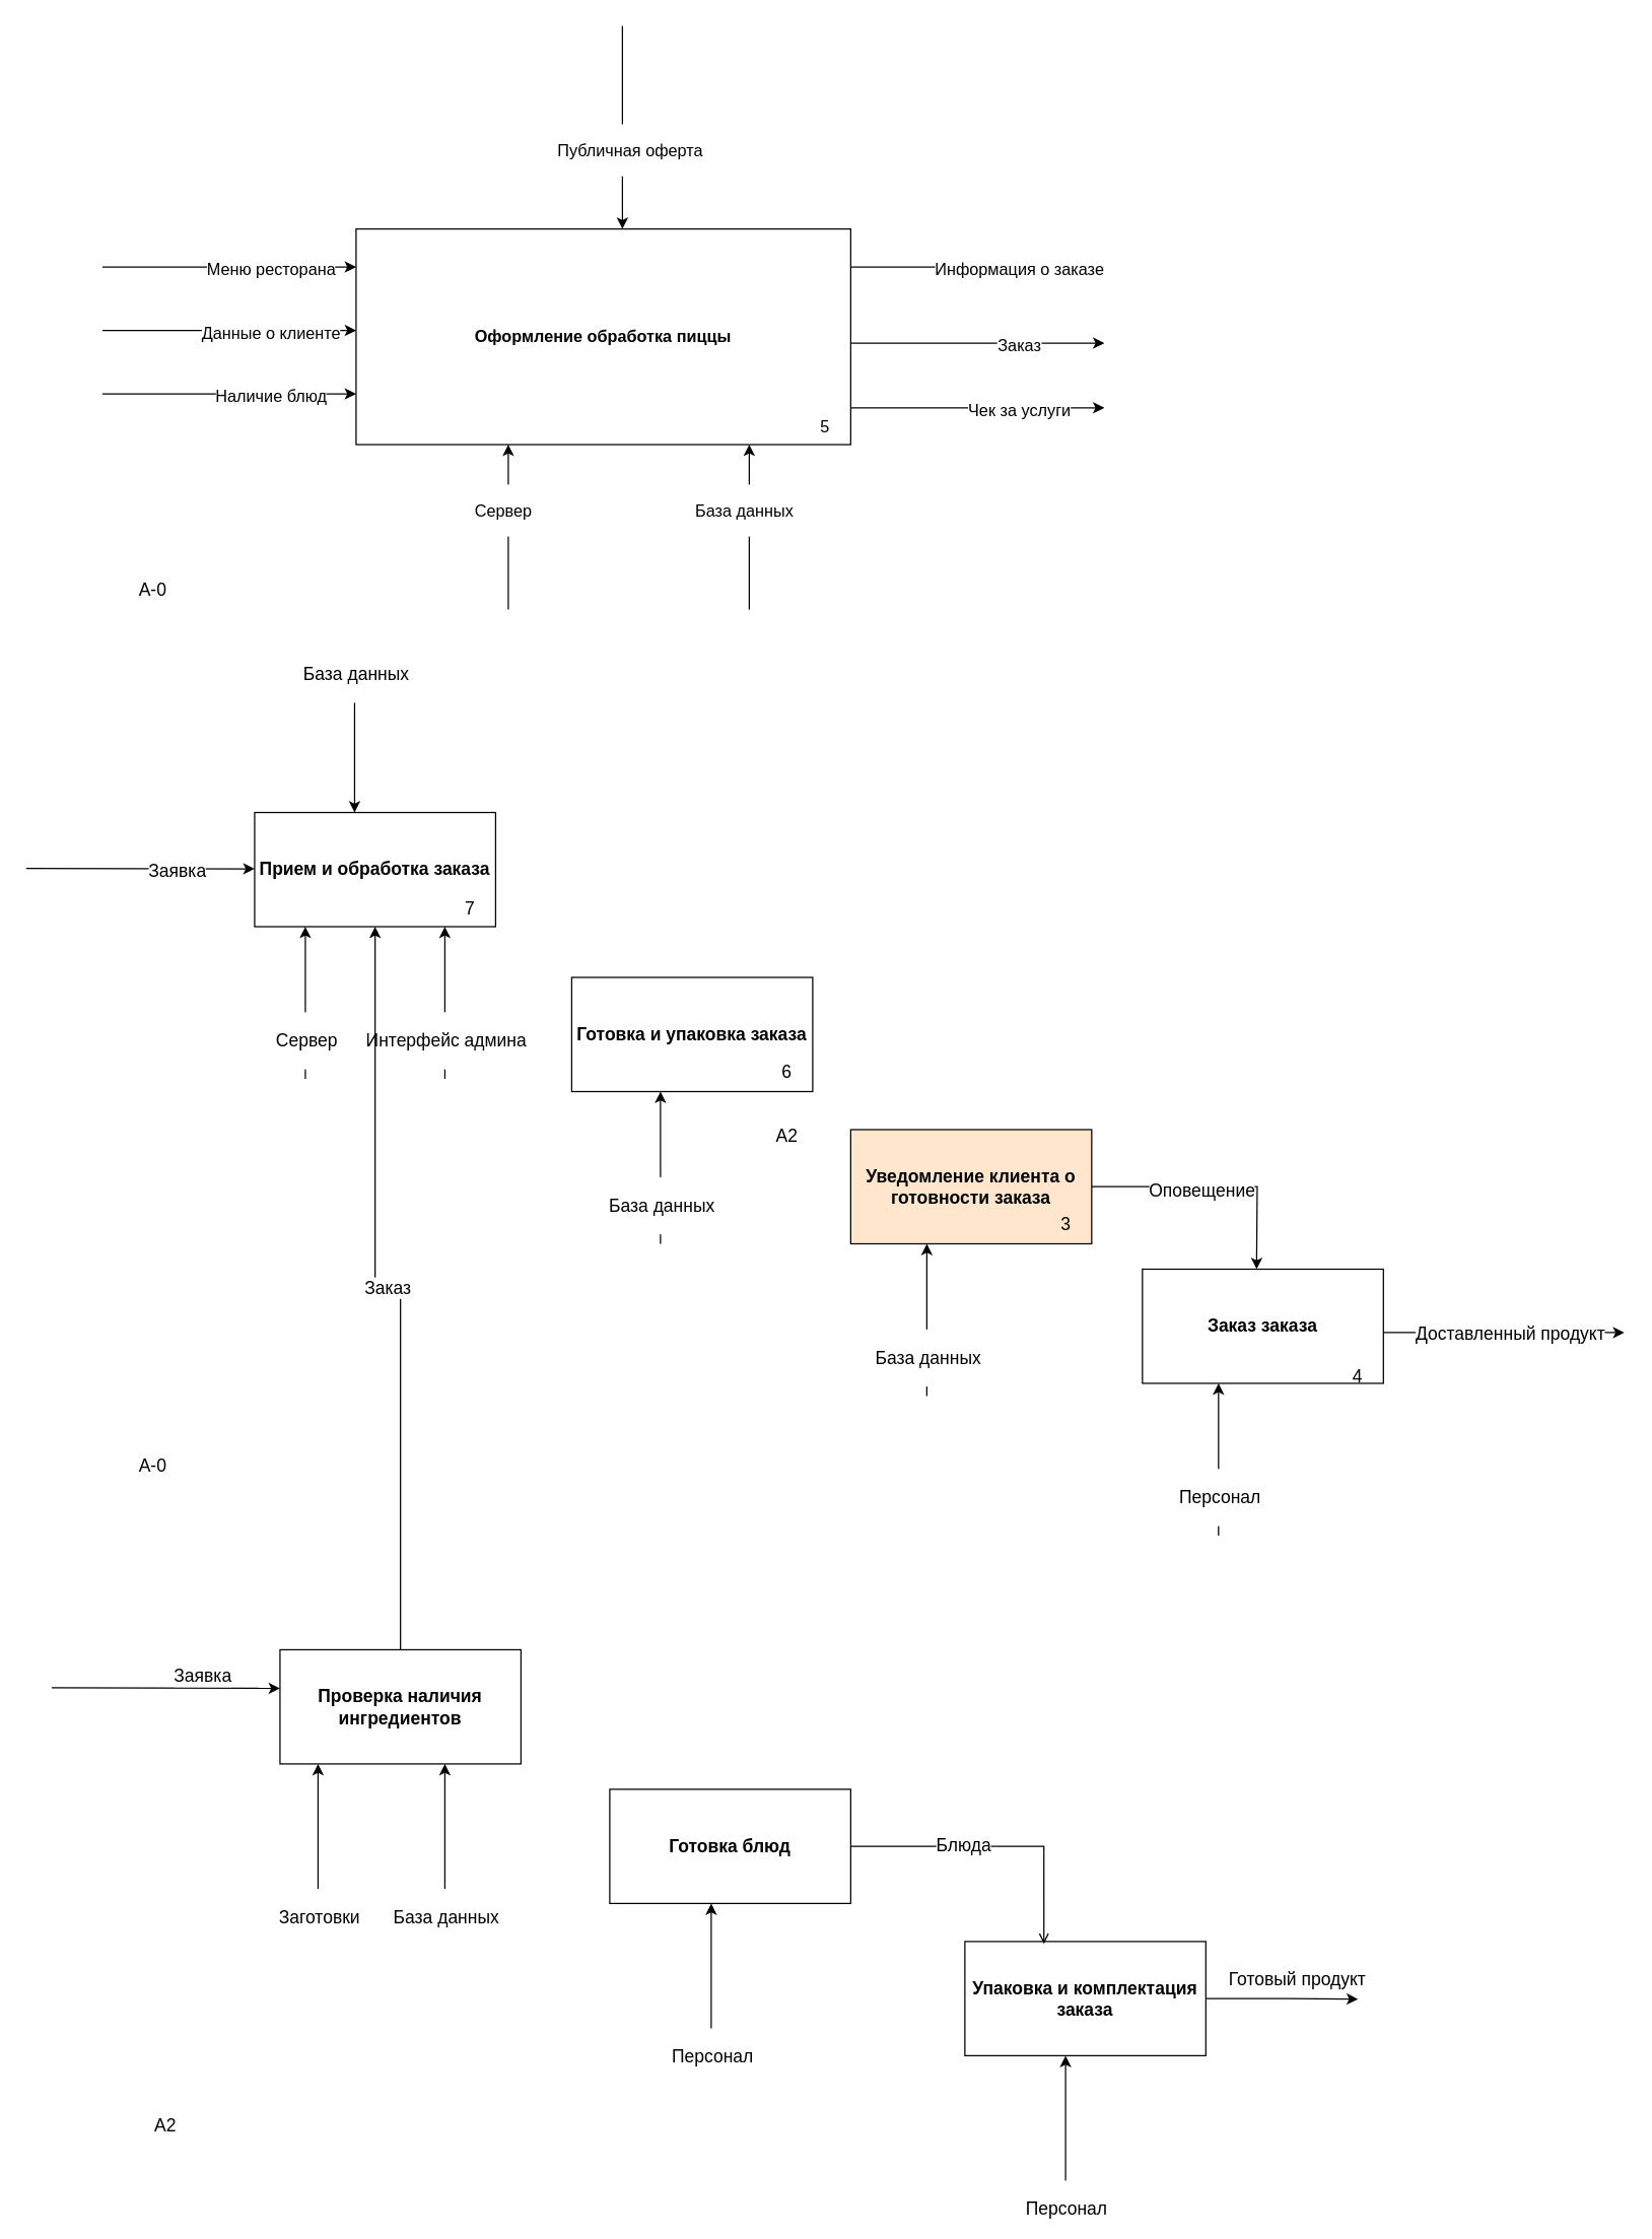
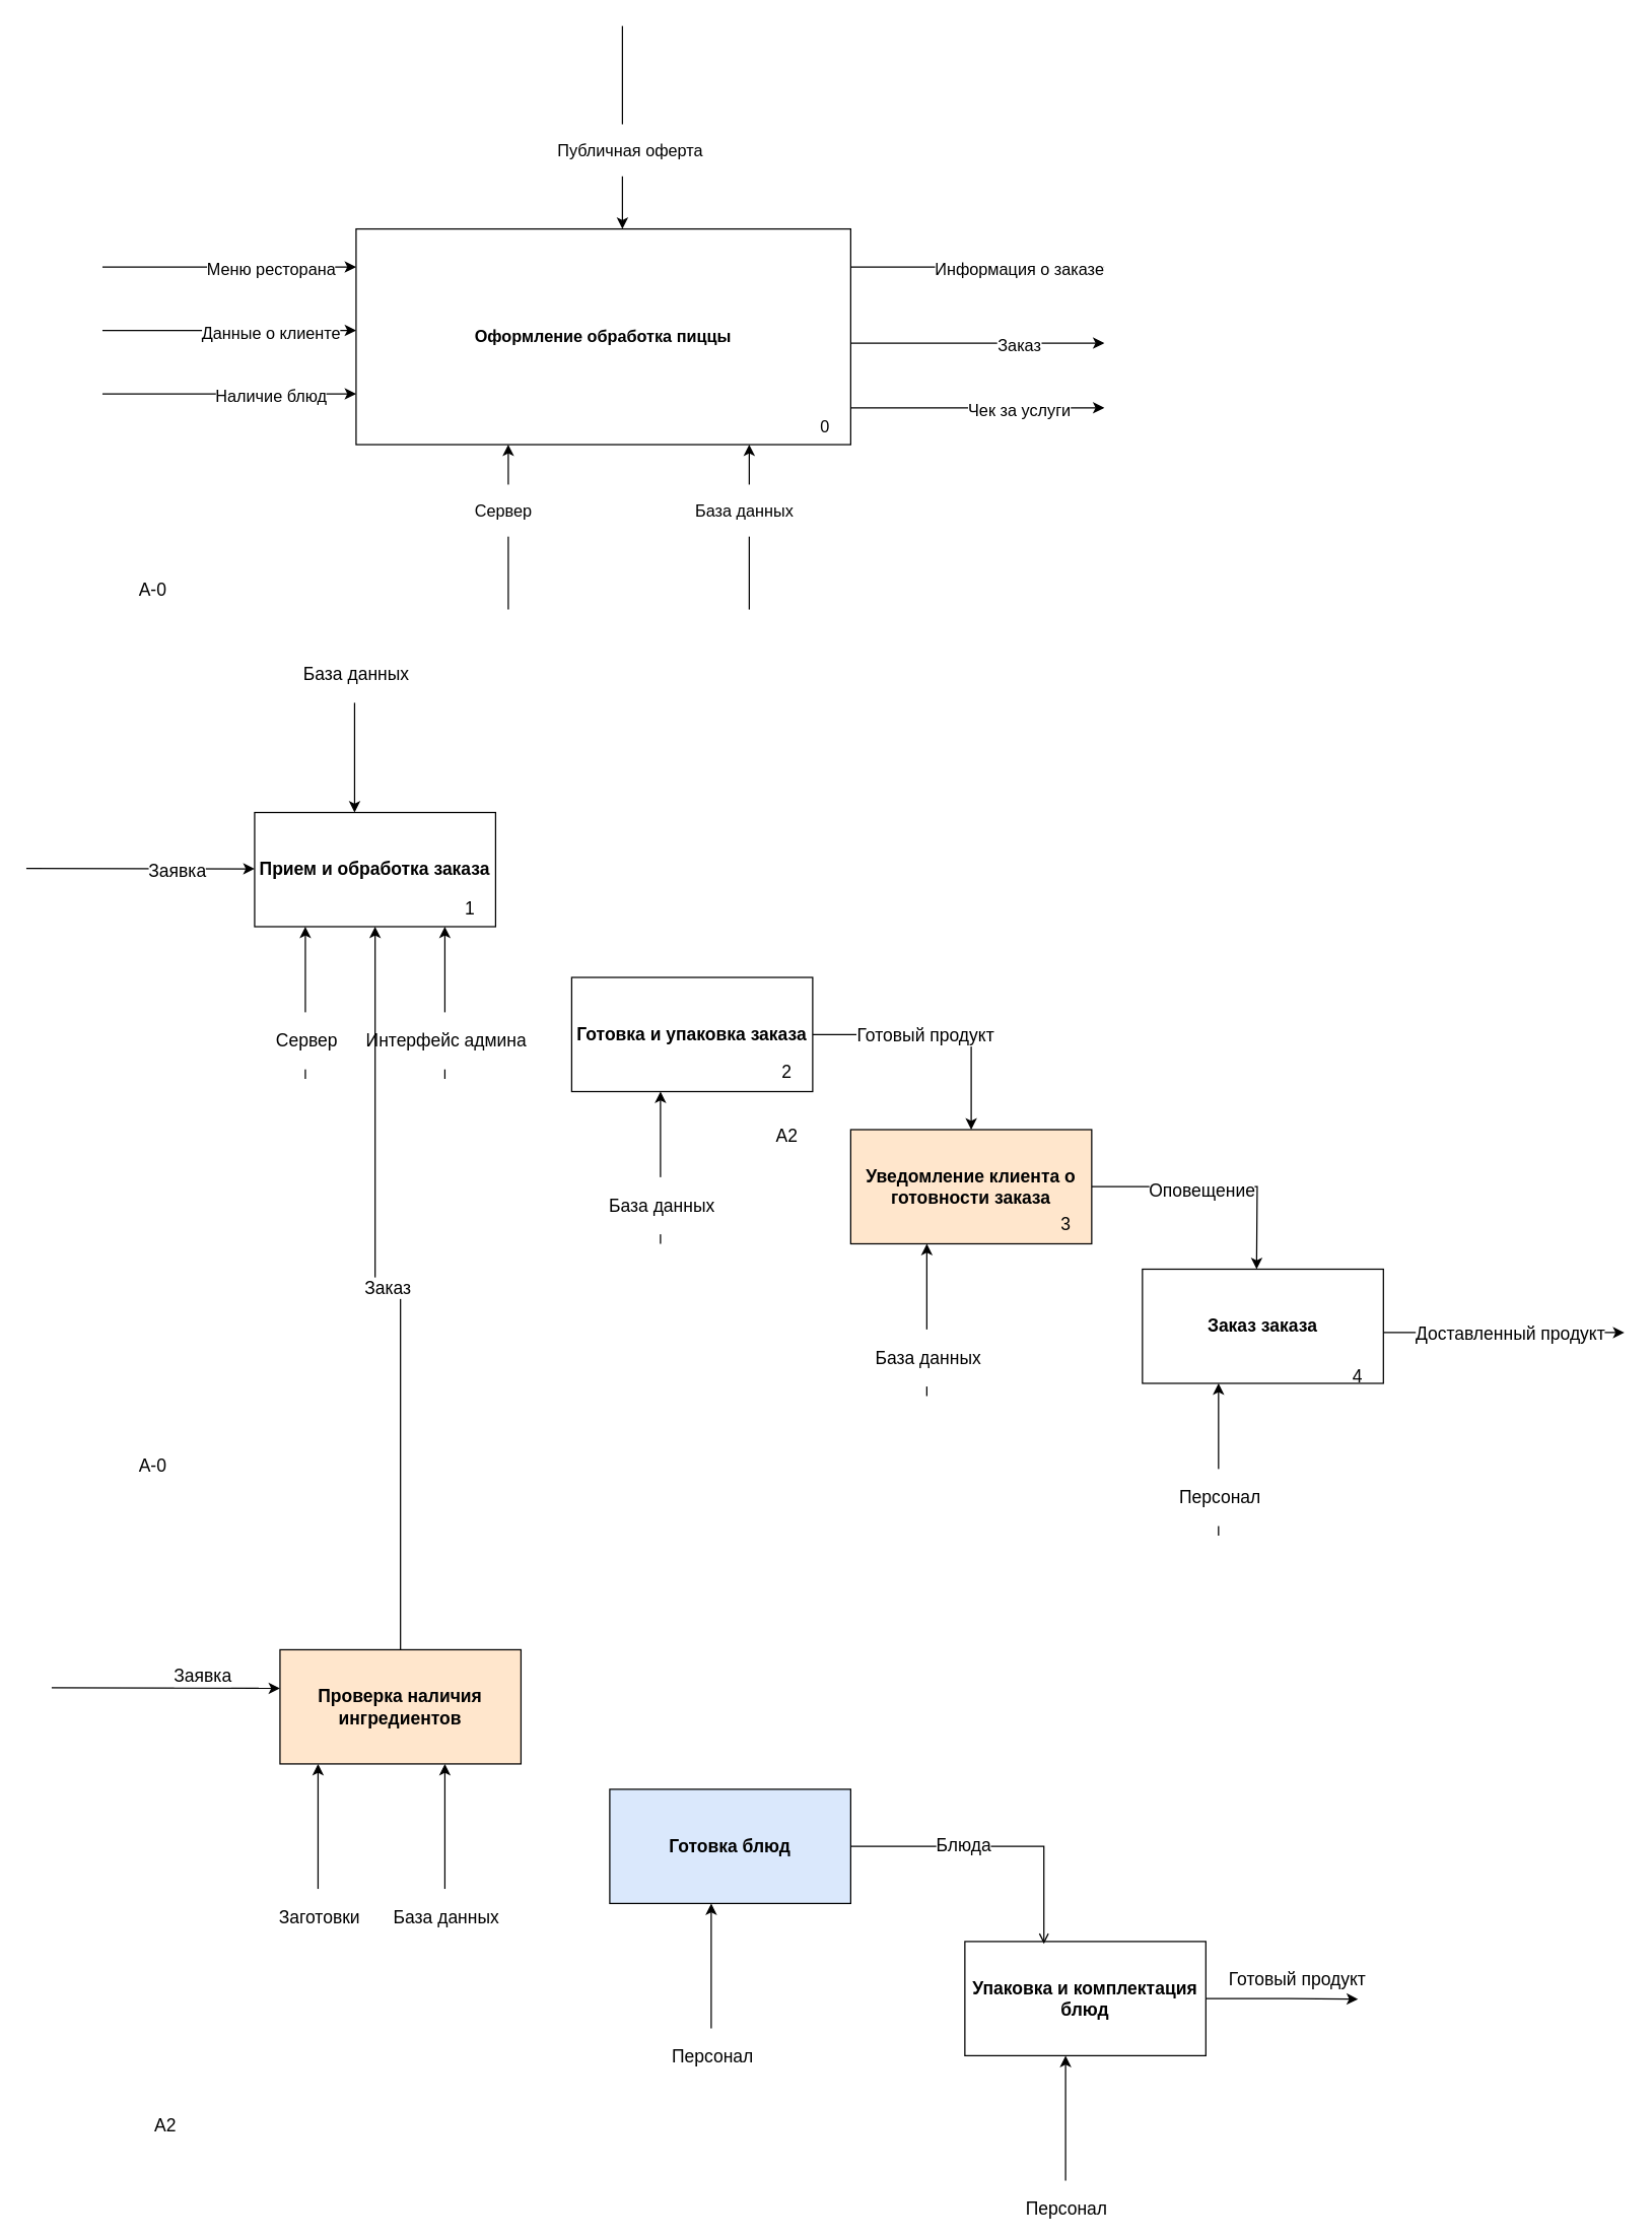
- <mxCell id="13" value="5" style="text;html=1;align=center;verticalAlign=middle;whiteSpace=wrap;rounded=0;fontSize=13;" vertex="1" parent="1"><mxGeometry x="620" y="321" width="60" height="30" as="geometry" /></mxCell>
+ <mxCell id="13" value="0" style="text;html=1;align=center;verticalAlign=middle;whiteSpace=wrap;rounded=0;fontSize=13;" vertex="1" parent="1"><mxGeometry x="620" y="321" width="60" height="30" as="geometry" /></mxCell>
- <mxCell id="46" value="7" style="text;html=1;align=center;verticalAlign=middle;whiteSpace=wrap;rounded=0;fontSize=14;" vertex="1" parent="1"><mxGeometry x="340" y="701" width="60" height="30" as="geometry" /></mxCell>
+ <mxCell id="46" value="1" style="text;html=1;align=center;verticalAlign=middle;whiteSpace=wrap;rounded=0;fontSize=14;" vertex="1" parent="1"><mxGeometry x="340" y="701" width="60" height="30" as="geometry" /></mxCell>
+ <mxCell id="21" style="edgeStyle=orthogonalEdgeStyle;rounded=0;orthogonalLoop=1;jettySize=auto;html=1;exitX=1;exitY=0.5;exitDx=0;exitDy=0;entryX=0.5;entryY=0;entryDx=0;entryDy=0;fontSize=14;" edge="1" parent="1" source="23" target="26"><mxGeometry relative="1" as="geometry" /></mxCell>
+ <mxCell id="22" value="Готовый продукт" style="edgeLabel;html=1;align=center;verticalAlign=middle;resizable=0;points=[];fontSize=14;" vertex="1" connectable="0" parent="21"><mxGeometry x="-0.12" relative="1" as="geometry"><mxPoint as="offset" /></mxGeometry></mxCell>
- <mxCell id="47" value="6" style="text;html=1;align=center;verticalAlign=middle;whiteSpace=wrap;rounded=0;fontSize=14;" vertex="1" parent="1"><mxGeometry x="590" y="830" width="60" height="30" as="geometry" /></mxCell>
+ <mxCell id="47" value="2" style="text;html=1;align=center;verticalAlign=middle;whiteSpace=wrap;rounded=0;fontSize=14;" vertex="1" parent="1"><mxGeometry x="590" y="830" width="60" height="30" as="geometry" /></mxCell>
- <mxCell id="51" value="&lt;h4 data-pm-slice=&quot;1 1 []&quot;&gt;Проверка наличия ингредиентов&lt;/h4&gt;" style="rounded=0;whiteSpace=wrap;html=1;fontSize=14;" vertex="1" parent="1"><mxGeometry x="220" y="1300" width="190" height="90" as="geometry" /></mxCell>
+ <mxCell id="51" value="&lt;h4 data-pm-slice=&quot;1 1 []&quot;&gt;Проверка наличия ингредиентов&lt;/h4&gt;" style="rounded=0;whiteSpace=wrap;html=1;fontSize=14;fillColor=#ffe6cc;" vertex="1" parent="1"><mxGeometry x="220" y="1300" width="190" height="90" as="geometry" /></mxCell>
- <mxCell id="54" value="&lt;h4 data-pm-slice=&quot;1 1 []&quot;&gt;Готовка блюд&lt;/h4&gt;" style="rounded=0;whiteSpace=wrap;html=1;fontSize=14;" vertex="1" parent="1"><mxGeometry x="480" y="1410" width="190" height="90" as="geometry" /></mxCell>
+ <mxCell id="54" value="&lt;h4 data-pm-slice=&quot;1 1 []&quot;&gt;Готовка блюд&lt;/h4&gt;" style="rounded=0;whiteSpace=wrap;html=1;fontSize=14;fillColor=#dae8fc;" vertex="1" parent="1"><mxGeometry x="480" y="1410" width="190" height="90" as="geometry" /></mxCell>
- <mxCell id="57" value="&lt;h4 data-pm-slice=&quot;1 1 []&quot;&gt;Упаковка и комплектация заказа&lt;/h4&gt;" style="rounded=0;whiteSpace=wrap;html=1;fontSize=14;" vertex="1" parent="1"><mxGeometry x="760" y="1530" width="190" height="90" as="geometry" /></mxCell>
+ <mxCell id="57" value="&lt;h4 data-pm-slice=&quot;1 1 []&quot;&gt;Упаковка и комплектация блюд&lt;/h4&gt;" style="rounded=0;whiteSpace=wrap;html=1;fontSize=14;" vertex="1" parent="1"><mxGeometry x="760" y="1530" width="190" height="90" as="geometry" /></mxCell>
